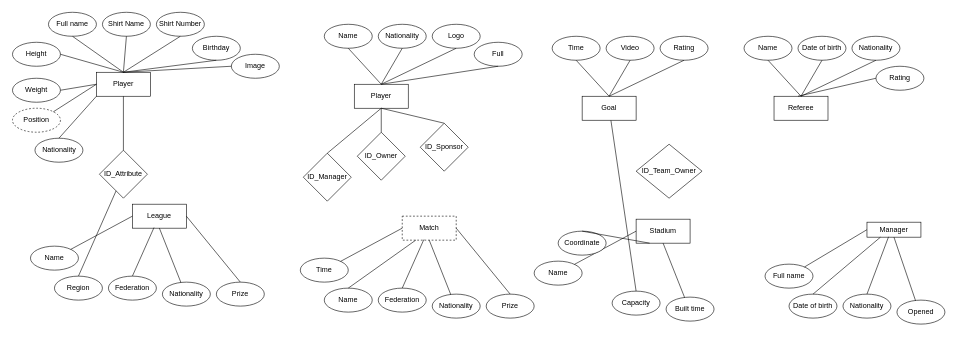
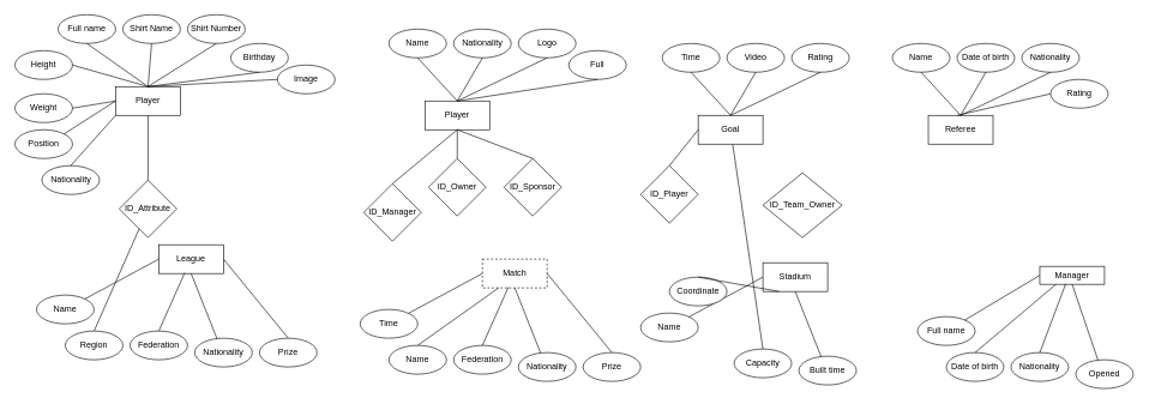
- <mxCell id="13" value="Position" style="ellipse;whiteSpace=wrap;html=1;dashed=1;" vertex="1" parent="1"><mxGeometry x="20" y="180" width="80" height="40" as="geometry" /></mxCell>
+ <mxCell id="13" value="Position" style="ellipse;whiteSpace=wrap;html=1;" vertex="1" parent="1"><mxGeometry x="20" y="180" width="80" height="40" as="geometry" /></mxCell>
+ <mxCell id="76" value="" style="endArrow=none;html=1;rounded=0;exitX=0.5;exitY=0;exitDx=0;exitDy=0;entryX=0;entryY=0.5;entryDx=0;entryDy=0;" edge="1" parent="1" source="77" target="69"><mxGeometry width="50" height="50" relative="1" as="geometry"><mxPoint x="980" y="280" as="sourcePoint" /><mxPoint x="825" y="190" as="targetPoint" /></mxGeometry></mxCell>
- <mxCell id="37" value="ID_Sponsor" style="rhombus;whiteSpace=wrap;html=1;" vertex="1" parent="1"><mxGeometry x="700" y="205" width="80" height="80" as="geometry" /></mxCell>
+ <mxCell id="37" value="ID_Sponsor" style="rhombus;whiteSpace=wrap;html=1;" vertex="1" parent="1"><mxGeometry x="700" y="220" width="80" height="80" as="geometry" /></mxCell>
+ <mxCell id="77" value="ID_Player" style="rhombus;whiteSpace=wrap;html=1;" vertex="1" parent="1"><mxGeometry x="890" y="230" width="80" height="80" as="geometry" /></mxCell>
